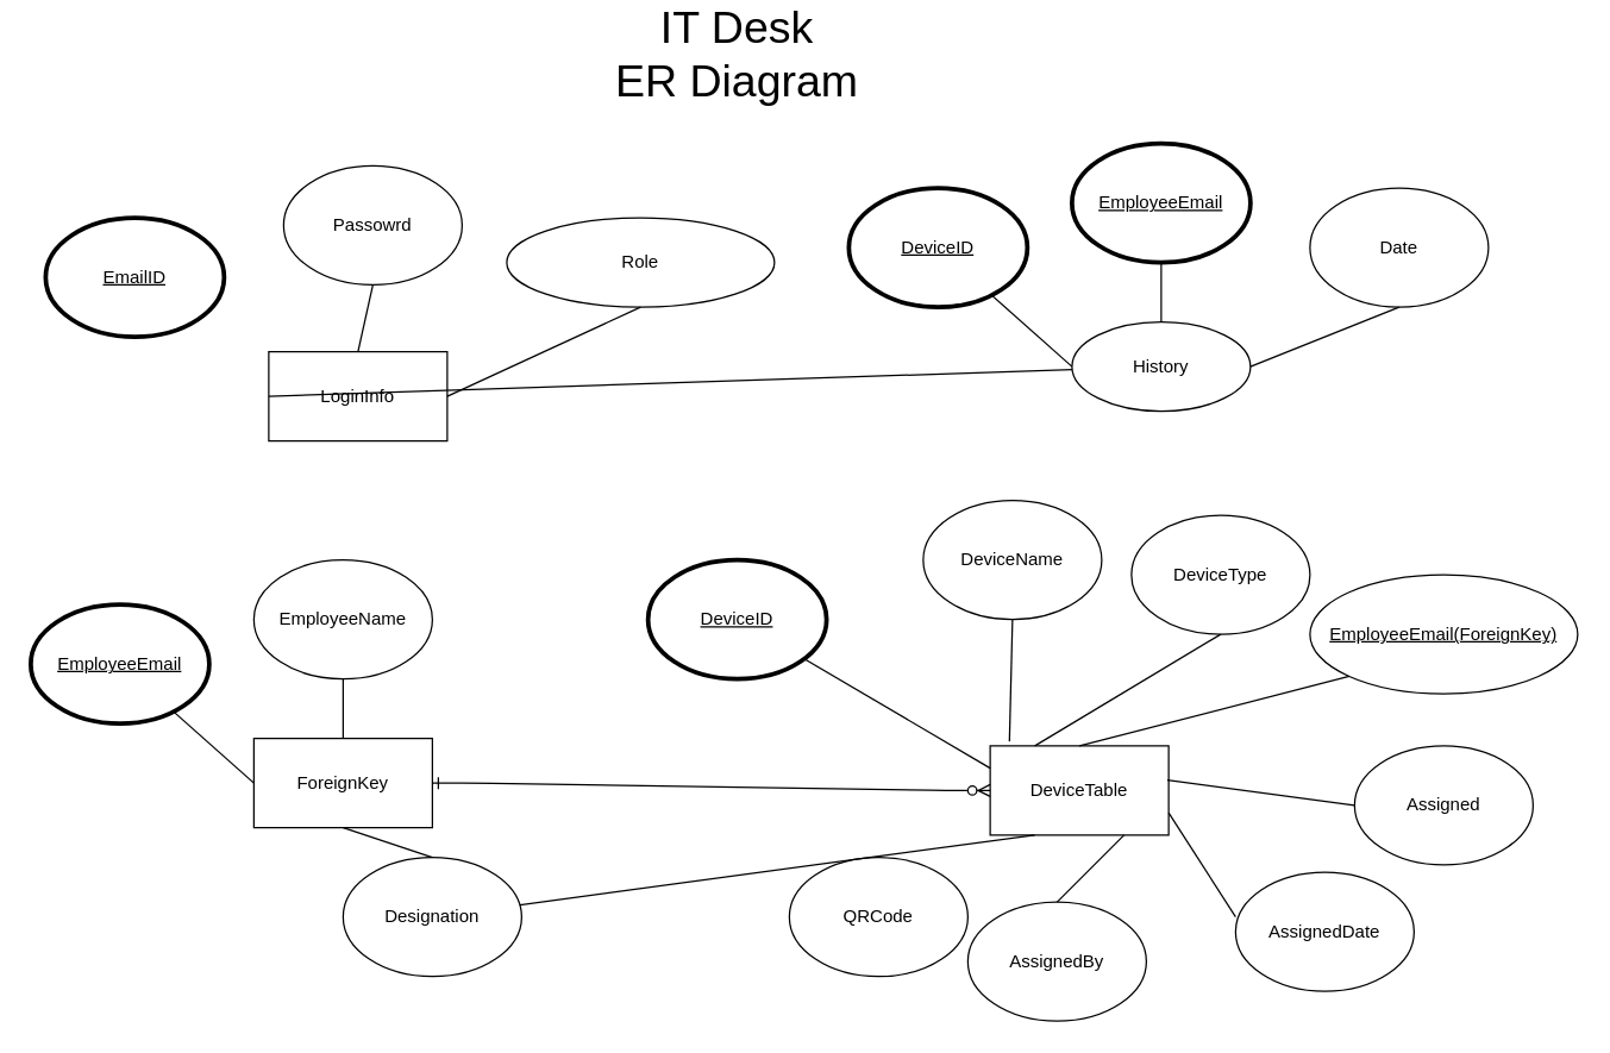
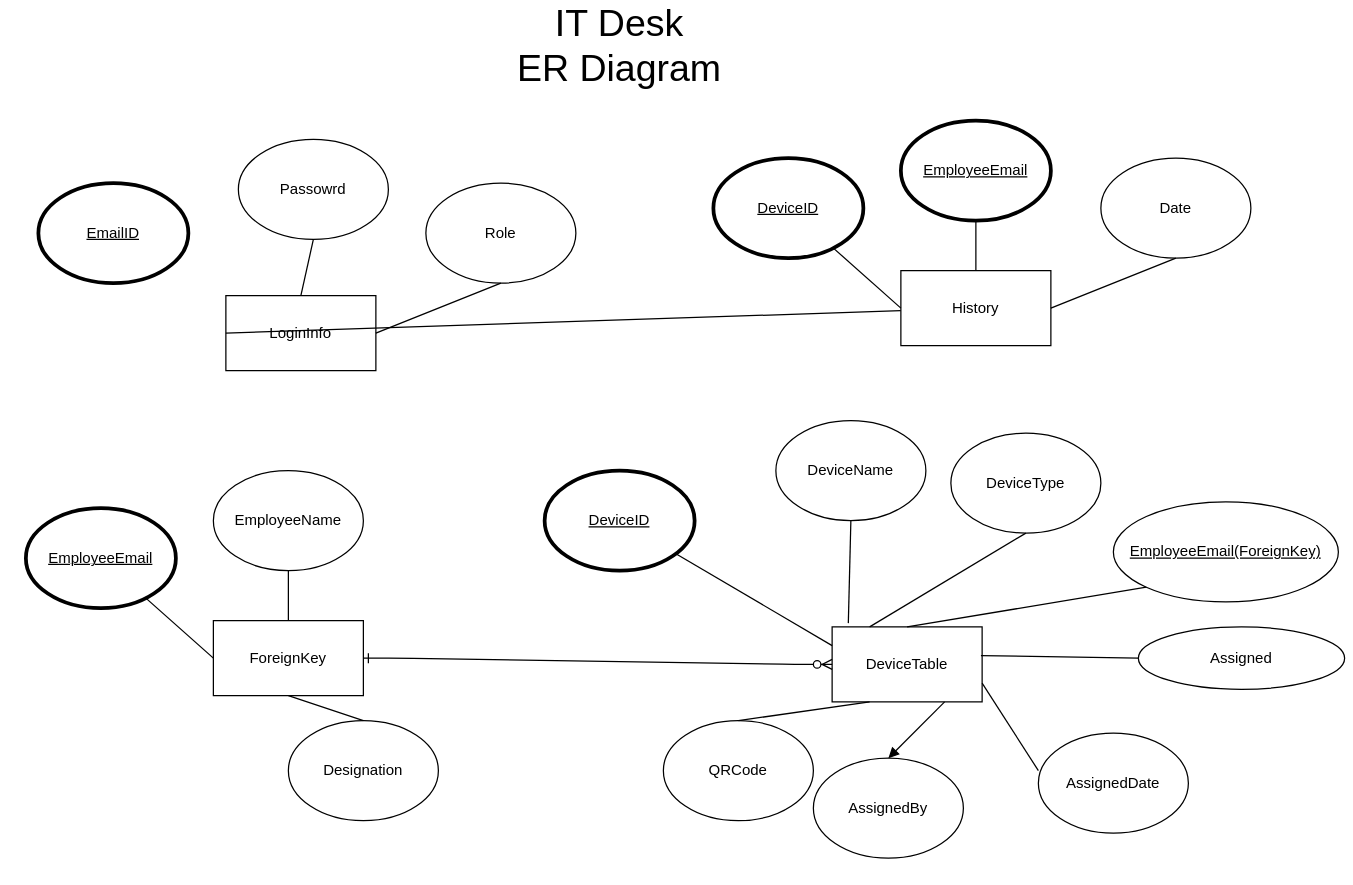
- <mxCell id="6" value="Role" style="ellipse;whiteSpace=wrap;html=1;" parent="1" vertex="1"><mxGeometry x="340" y="140" width="180" height="60" as="geometry" /></mxCell>
+ <mxCell id="6" value="Role" style="ellipse;whiteSpace=wrap;html=1;" parent="1" vertex="1"><mxGeometry x="340" y="140" width="120" height="80" as="geometry" /></mxCell>
- <mxCell id="35" value="History" style="ellipse;whiteSpace=wrap;html=1;" vertex="1" parent="1"><mxGeometry x="720" y="210" width="120" height="60" as="geometry" /></mxCell>
+ <mxCell id="35" value="History" style="rounded=0;whiteSpace=wrap;html=1;" vertex="1" parent="1"><mxGeometry x="720" y="210" width="120" height="60" as="geometry" /></mxCell>
- <mxCell id="23" value="&lt;u&gt;EmployeeEmail(ForeignKey)&lt;/u&gt;" style="ellipse;whiteSpace=wrap;html=1;" parent="1" vertex="1"><mxGeometry x="880" y="380" width="180" height="80" as="geometry" /></mxCell>
+ <mxCell id="23" value="&lt;u&gt;EmployeeEmail(ForeignKey)&lt;/u&gt;" style="ellipse;whiteSpace=wrap;html=1;" parent="1" vertex="1"><mxGeometry x="890" y="395" width="180" height="80" as="geometry" /></mxCell>
- <mxCell id="24" value="Assigned" style="ellipse;whiteSpace=wrap;html=1;" parent="1" vertex="1"><mxGeometry x="910" y="495" width="120" height="80" as="geometry" /></mxCell>
+ <mxCell id="24" value="Assigned" style="ellipse;whiteSpace=wrap;html=1;" parent="1" vertex="1"><mxGeometry x="910" y="495" width="165" height="50" as="geometry" /></mxCell>
- <mxCell id="32" value="" style="endArrow=none;html=1;exitX=0.25;exitY=1;exitDx=0;exitDy=0;" parent="1" source="17" target="13" edge="1"><mxGeometry width="50" height="50" relative="1" as="geometry"><mxPoint x="845" y="385" as="sourcePoint" /><mxPoint x="895" y="335" as="targetPoint" /></mxGeometry></mxCell>
+ <mxCell id="32" value="" style="endArrow=none;html=1;exitX=0.25;exitY=1;exitDx=0;exitDy=0;entryX=0.5;entryY=0;entryDx=0;entryDy=0;" parent="1" source="17" target="27" edge="1"><mxGeometry width="50" height="50" relative="1" as="geometry"><mxPoint x="845" y="385" as="sourcePoint" /><mxPoint x="895" y="335" as="targetPoint" /></mxGeometry></mxCell>
- <mxCell id="31" value="" style="endArrow=none;html=1;exitX=0.75;exitY=1;exitDx=0;exitDy=0;entryX=0.5;entryY=0;entryDx=0;entryDy=0;" parent="1" source="17" target="26" edge="1"><mxGeometry width="50" height="50" relative="1" as="geometry"><mxPoint x="845" y="385" as="sourcePoint" /><mxPoint x="895" y="335" as="targetPoint" /></mxGeometry></mxCell>
+ <mxCell id="31" value="" style="endArrow=block;html=1;exitX=0.75;exitY=1;exitDx=0;exitDy=0;entryX=0.5;entryY=0;entryDx=0;entryDy=0;" parent="1" source="17" target="26" edge="1"><mxGeometry width="50" height="50" relative="1" as="geometry"><mxPoint x="845" y="385" as="sourcePoint" /><mxPoint x="895" y="335" as="targetPoint" /></mxGeometry></mxCell>
